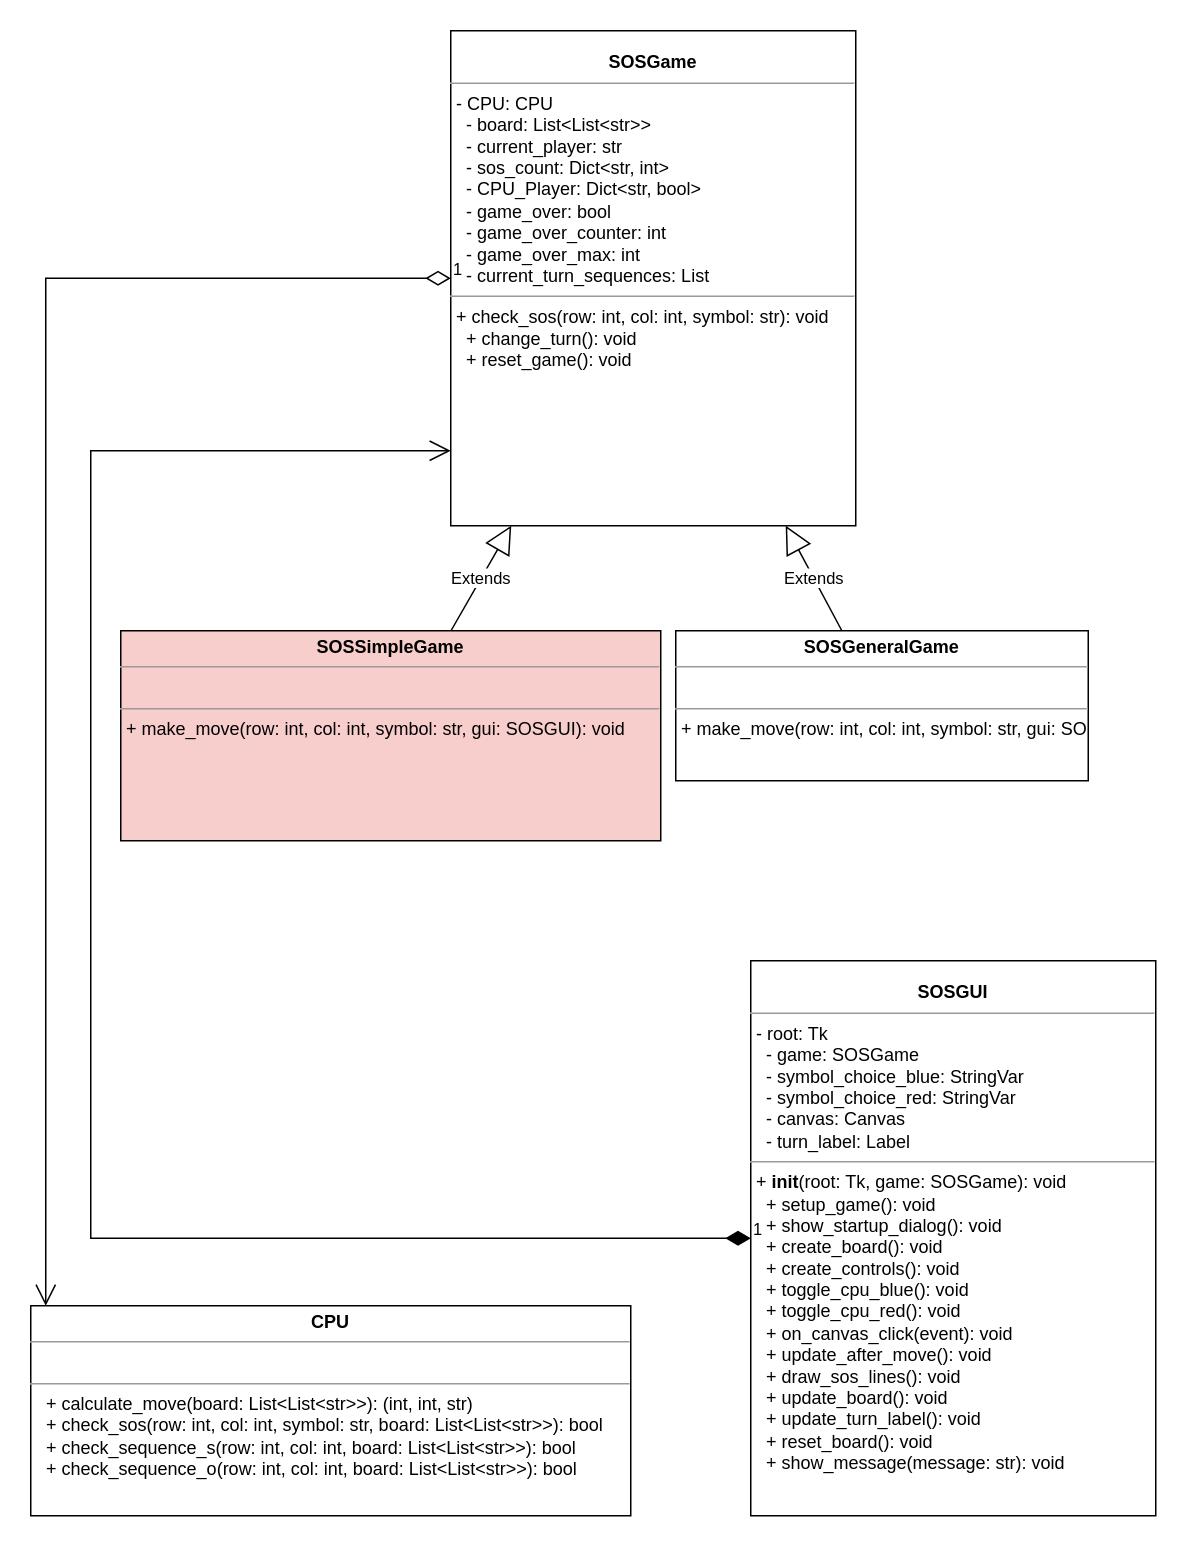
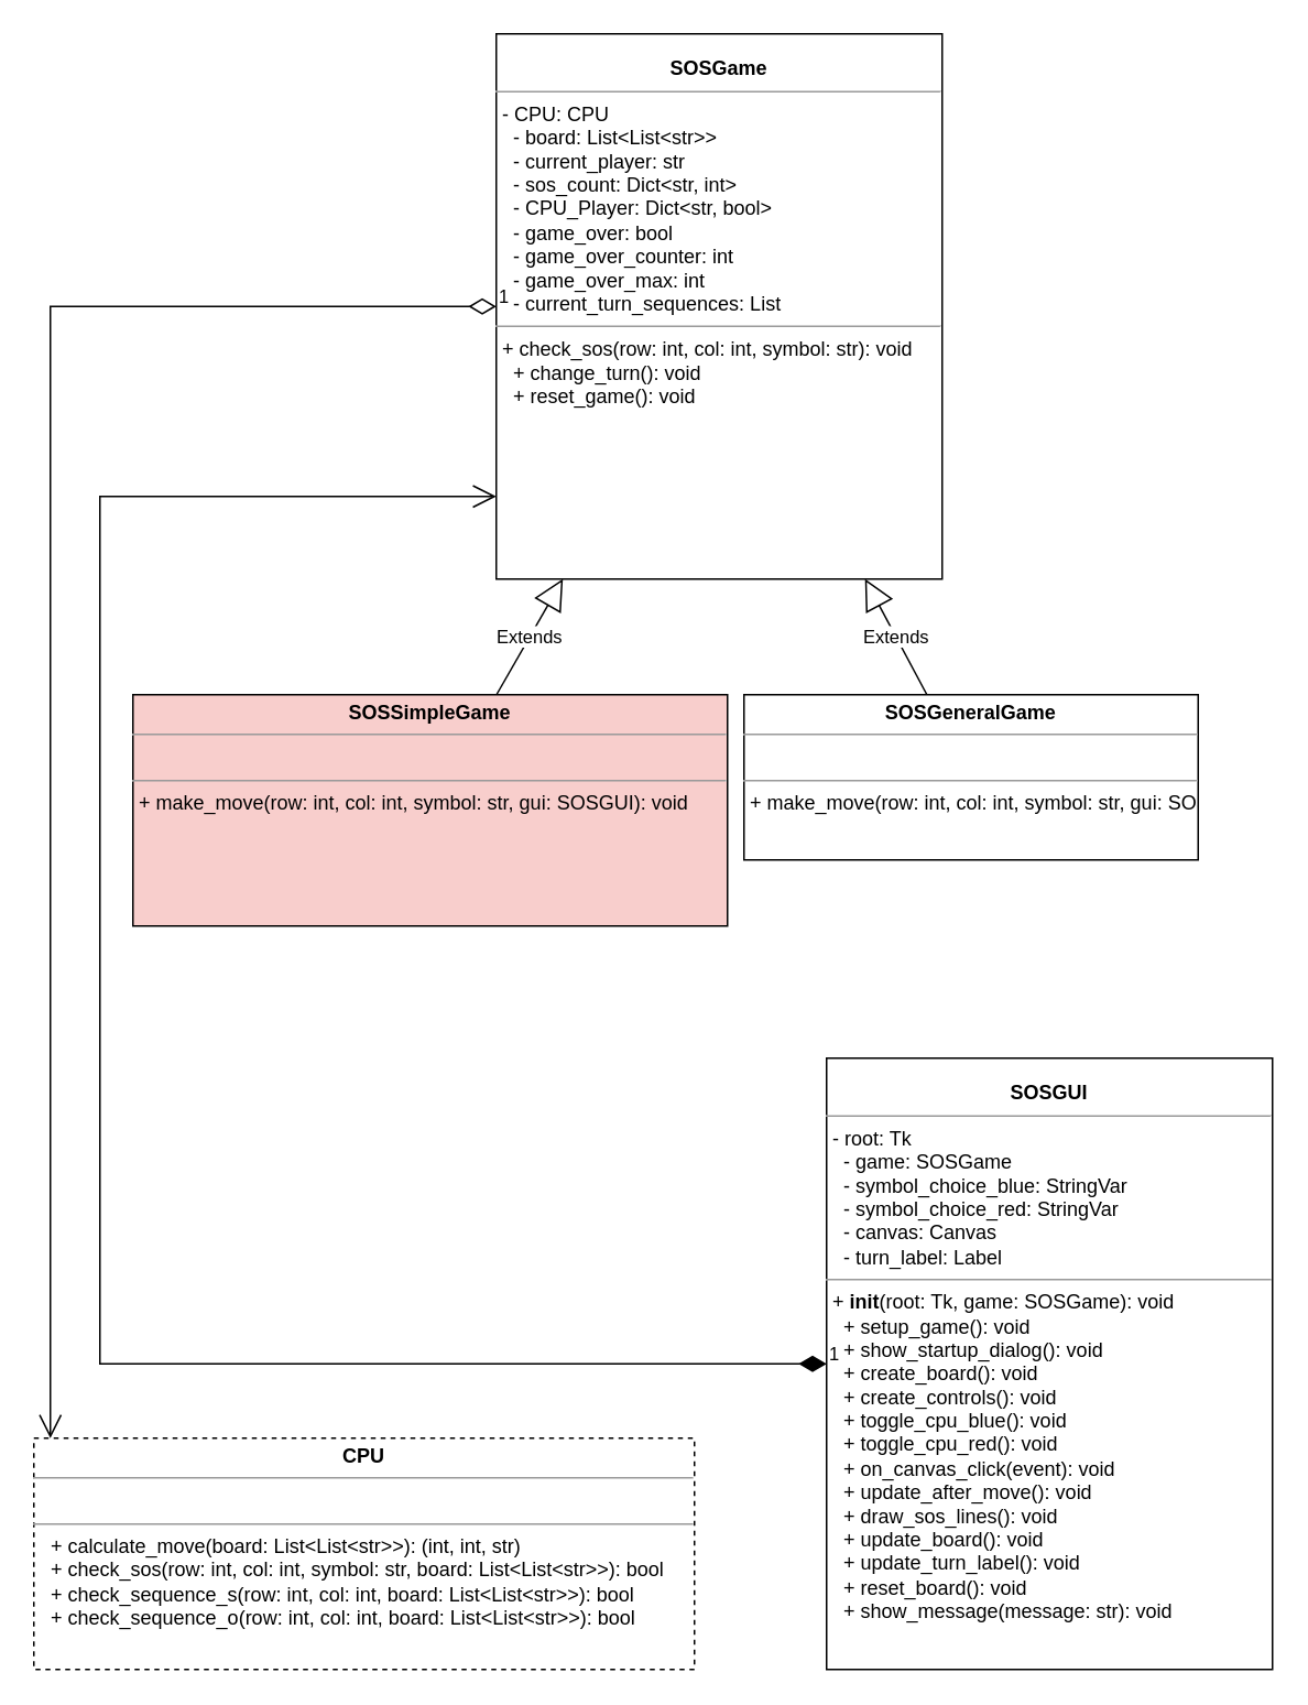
- <mxCell id="5" value="&lt;p style=&quot;margin:0px;margin-top:4px;text-align:center;&quot;&gt;&lt;b&gt;CPU&lt;/b&gt;&lt;br&gt;&lt;/p&gt;&lt;hr size=&quot;1&quot;&gt;&lt;p style=&quot;margin:0px;margin-left:4px;&quot;&gt;&lt;br&gt;&lt;/p&gt;&lt;hr size=&quot;1&quot;&gt;&lt;p style=&quot;margin:0px;margin-left:4px;&quot;&gt;&amp;nbsp; + calculate_move(board: List&amp;lt;List&amp;lt;str&amp;gt;&amp;gt;): (int, int, str)&lt;br&gt;&amp;nbsp;&amp;nbsp;+ check_sos(row: int, col: int, symbol: str, board: List&amp;lt;List&amp;lt;str&amp;gt;&amp;gt;): bool&lt;br&gt;&amp;nbsp;&amp;nbsp;+ check_sequence_s(row: int, col: int, board: List&amp;lt;List&amp;lt;str&amp;gt;&amp;gt;): bool&lt;br&gt;&amp;nbsp;&amp;nbsp;+ check_sequence_o(row: int, col: int, board: List&amp;lt;List&amp;lt;str&amp;gt;&amp;gt;): bool&lt;/p&gt;" style="verticalAlign=top;align=left;overflow=fill;fontSize=12;fontFamily=Helvetica;html=1;rounded=0;shadow=0;comic=0;labelBackgroundColor=none;strokeWidth=1" vertex="1" parent="1"><mxGeometry x="20" y="870" width="400" height="140" as="geometry" /></mxCell>
+ <mxCell id="5" value="&lt;p style=&quot;margin:0px;margin-top:4px;text-align:center;&quot;&gt;&lt;b&gt;CPU&lt;/b&gt;&lt;br&gt;&lt;/p&gt;&lt;hr size=&quot;1&quot;&gt;&lt;p style=&quot;margin:0px;margin-left:4px;&quot;&gt;&lt;br&gt;&lt;/p&gt;&lt;hr size=&quot;1&quot;&gt;&lt;p style=&quot;margin:0px;margin-left:4px;&quot;&gt;&amp;nbsp; + calculate_move(board: List&amp;lt;List&amp;lt;str&amp;gt;&amp;gt;): (int, int, str)&lt;br&gt;&amp;nbsp;&amp;nbsp;+ check_sos(row: int, col: int, symbol: str, board: List&amp;lt;List&amp;lt;str&amp;gt;&amp;gt;): bool&lt;br&gt;&amp;nbsp;&amp;nbsp;+ check_sequence_s(row: int, col: int, board: List&amp;lt;List&amp;lt;str&amp;gt;&amp;gt;): bool&lt;br&gt;&amp;nbsp;&amp;nbsp;+ check_sequence_o(row: int, col: int, board: List&amp;lt;List&amp;lt;str&amp;gt;&amp;gt;): bool&lt;/p&gt;" style="verticalAlign=top;align=left;overflow=fill;fontSize=12;fontFamily=Helvetica;html=1;rounded=0;shadow=0;comic=0;labelBackgroundColor=none;strokeWidth=1;dashed=1;" vertex="1" parent="1"><mxGeometry x="20" y="870" width="400" height="140" as="geometry" /></mxCell>
